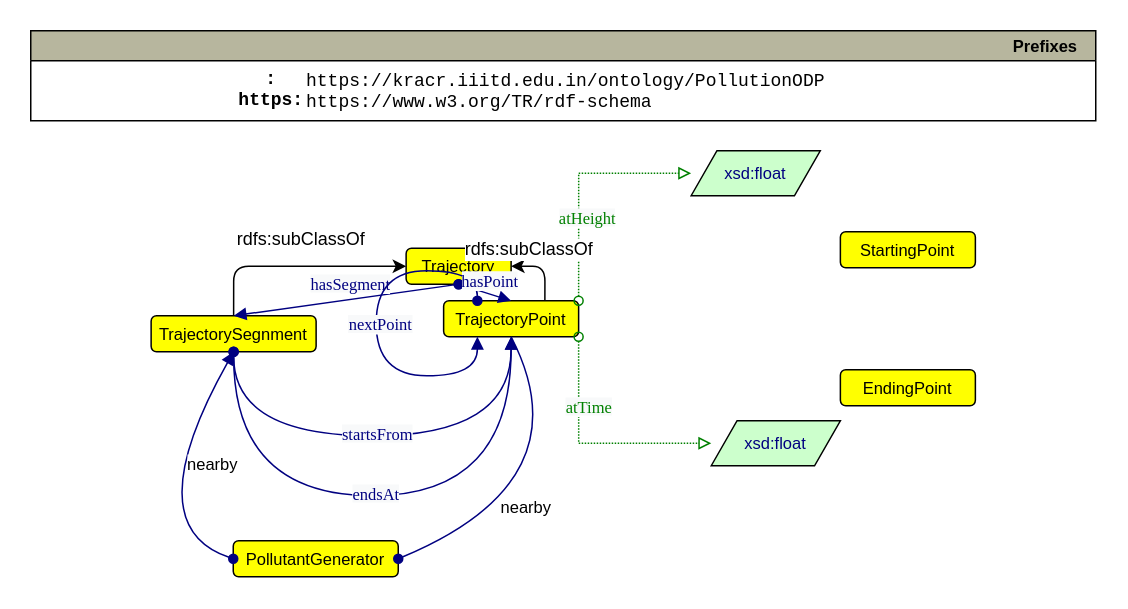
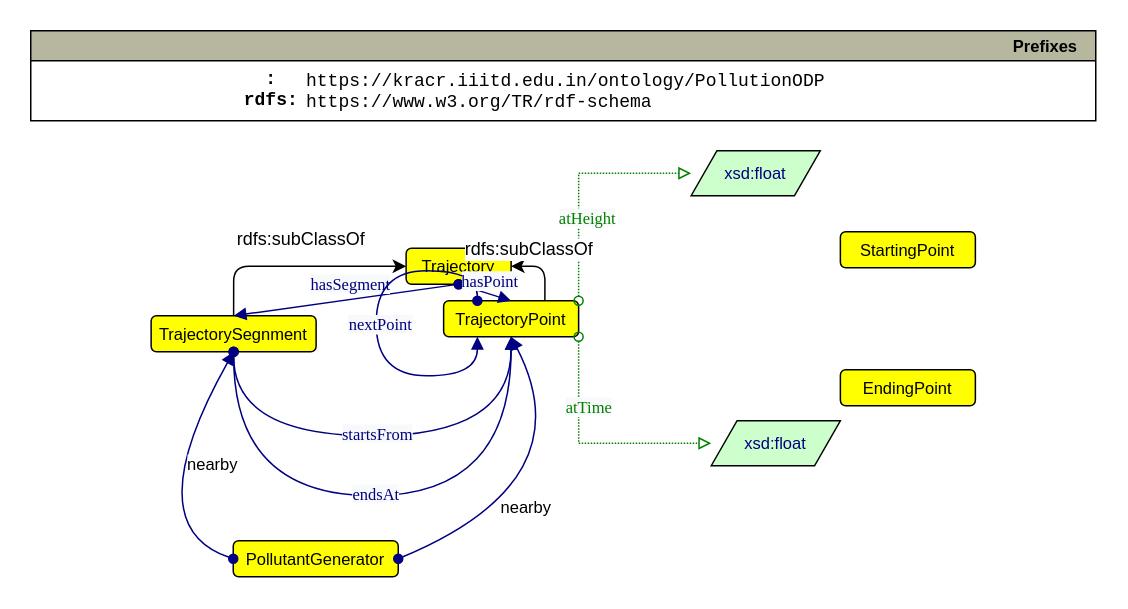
- <mxCell id="18" value="&lt;b&gt;:&lt;/b&gt;&lt;b&gt;&lt;br&gt;&lt;/b&gt;&lt;b&gt;https:&lt;br&gt;&lt;/b&gt;&lt;b&gt;&lt;br&gt;&lt;br&gt;&lt;/b&gt;" style="text;html=1;align=center;verticalAlign=middle;resizable=0;points=[];autosize=1;fontFamily=Courier New;" vertex="1" parent="17"><mxGeometry x="129.996" y="19" width="60" height="70" as="geometry" /></mxCell>
+ <mxCell id="18" value="&lt;b&gt;:&lt;/b&gt;&lt;b&gt;&lt;br&gt;&lt;/b&gt;&lt;b&gt;rdfs:&lt;br&gt;&lt;/b&gt;&lt;b&gt;&lt;br&gt;&lt;br&gt;&lt;/b&gt;" style="text;html=1;align=center;verticalAlign=middle;resizable=0;points=[];autosize=1;fontFamily=Courier New;" vertex="1" parent="17"><mxGeometry x="129.996" y="19" width="60" height="70" as="geometry" /></mxCell>
- <mxCell id="33" value="" style="graphMlID=e0;endArrow=none;strokeColor=#000080;strokeWidth=1.0;startArrow=oval;startFill=1;endFill=1;exitX=1;exitY=0.5;exitDx=0;exitDy=0;entryX=0.5;entryY=1;entryDx=0;entryDy=0;fontSize=11;curved=1;" edge="1" parent="1" source="30" target="6"><mxGeometry relative="1" as="geometry"><mxPoint x="375.25" y="330" as="sourcePoint" /><mxPoint x="420" y="468" as="targetPoint" /><Array as="points"><mxPoint x="390" y="320" /></Array></mxGeometry></mxCell>
+ <mxCell id="33" value="" style="graphMlID=e0;endArrow=block;strokeColor=#000080;strokeWidth=1.0;startArrow=oval;startFill=1;endFill=1;exitX=1;exitY=0.5;exitDx=0;exitDy=0;entryX=0.5;entryY=1;entryDx=0;entryDy=0;fontSize=11;curved=1;" edge="1" parent="1" source="30" target="6"><mxGeometry relative="1" as="geometry"><mxPoint x="375.25" y="330" as="sourcePoint" /><mxPoint x="420" y="468" as="targetPoint" /><Array as="points"><mxPoint x="390" y="320" /></Array></mxGeometry></mxCell>
